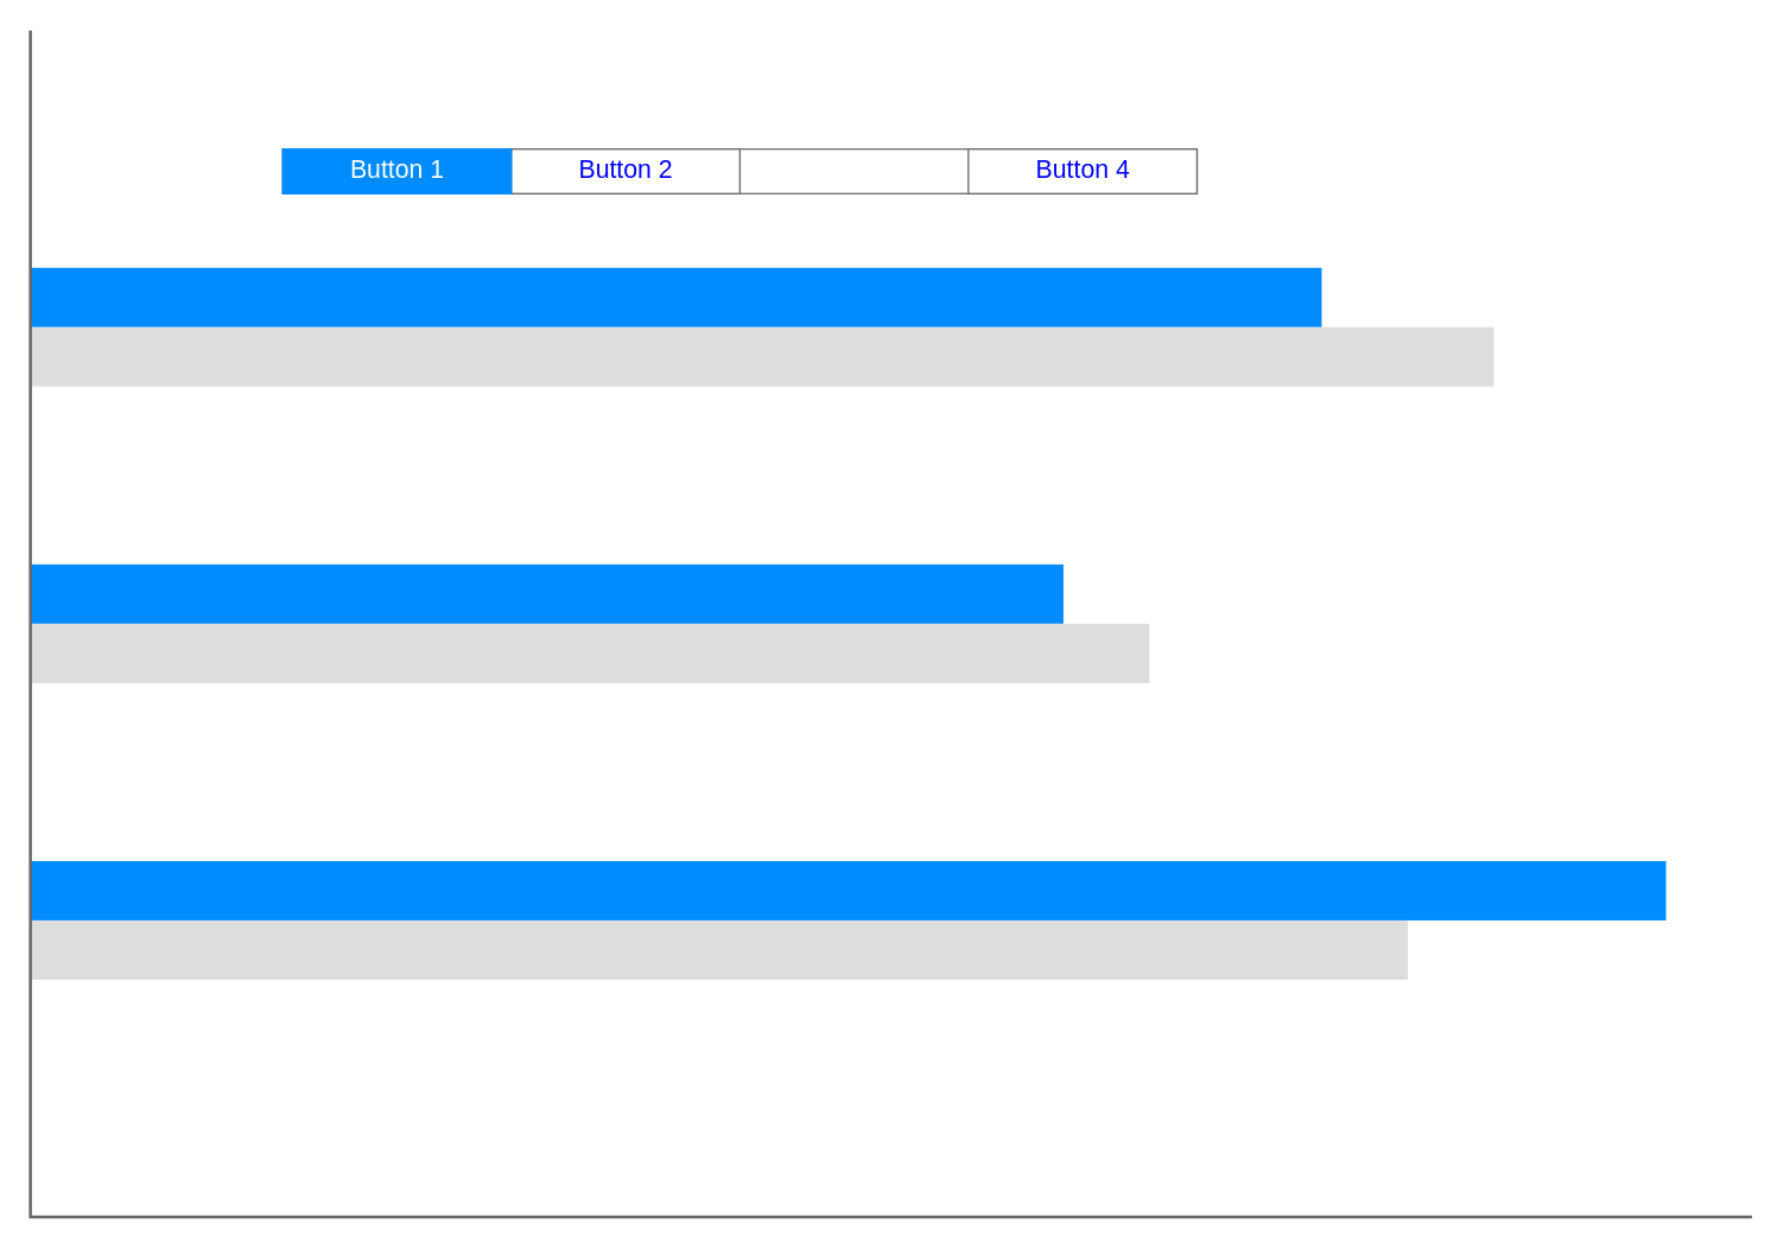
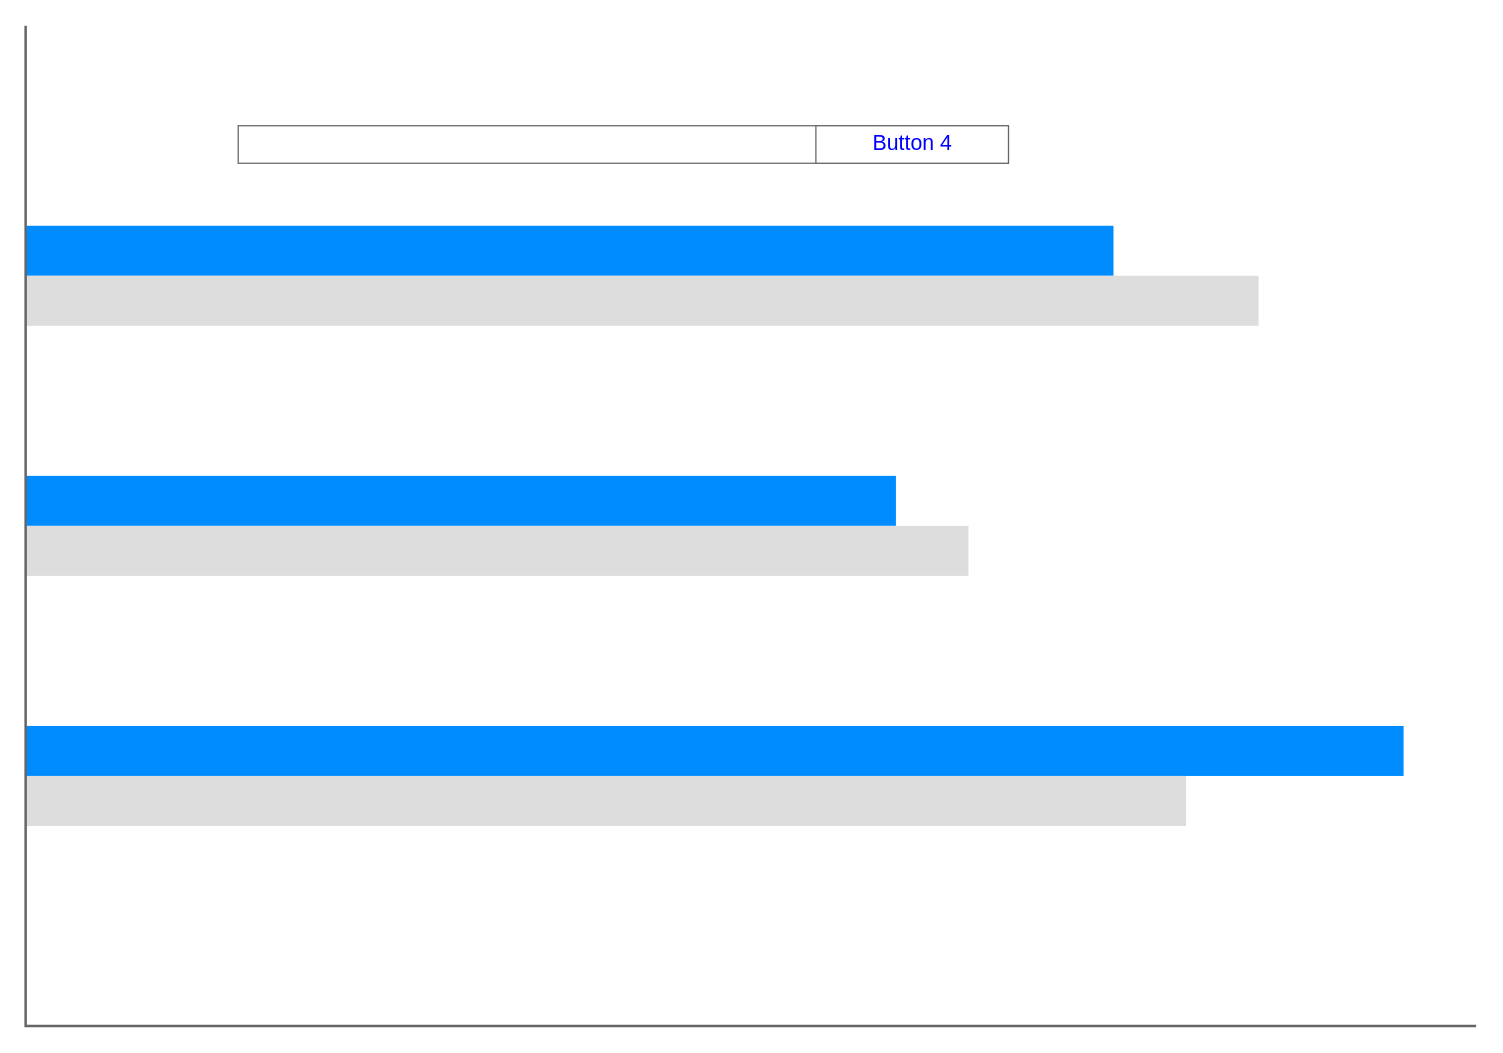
- <mxCell id="6" value="Button 1" style="strokeWidth=1;shadow=0;dashed=0;align=center;html=1;shape=mxgraph.mockup.text.rrect;rSize=0;fontSize=17;fontColor=#ffffff;fillColor=#008cff;strokeColor=#008cff;" parent="3" vertex="1"><mxGeometry width="154" height="30" as="geometry" /></mxCell>
- <mxCell id="4" value="Button 2" style="strokeColor=inherit;fillColor=inherit;gradientColor=inherit;strokeWidth=1;shadow=0;dashed=0;align=center;html=1;shape=mxgraph.mockup.text.rrect;rSize=0;fontSize=17;fontColor=#0000ff;" parent="3" vertex="1"><mxGeometry x="154" width="154" height="30" as="geometry" /></mxCell>
